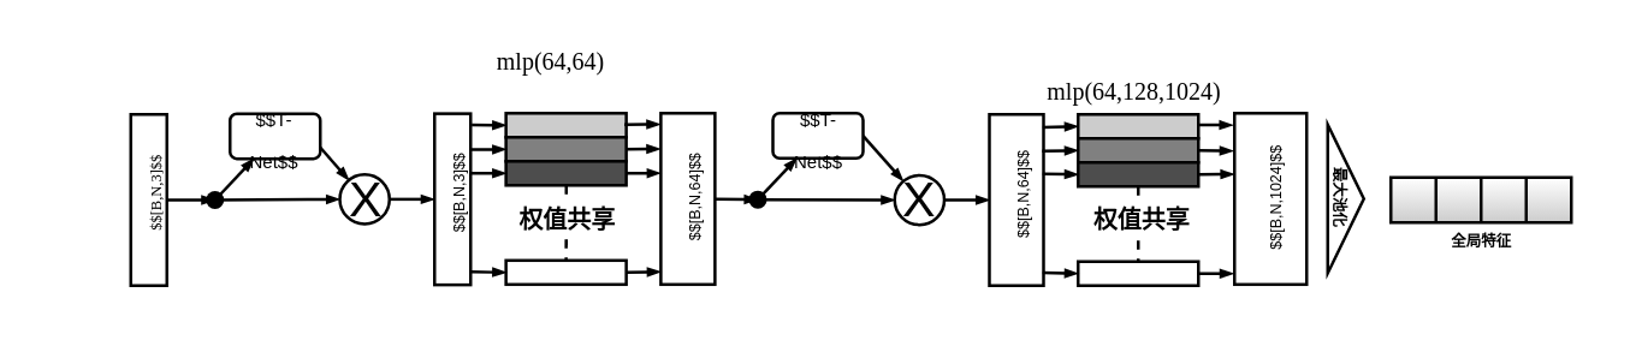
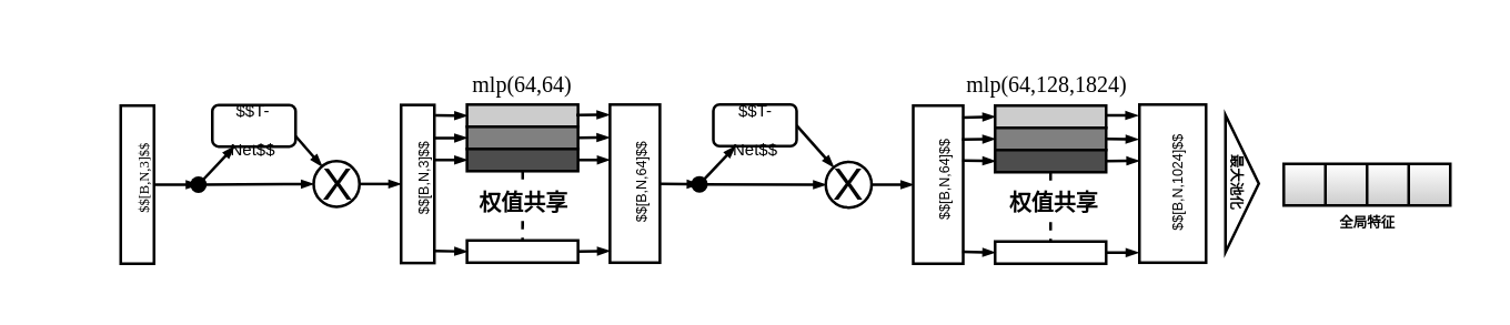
- <mxCell id="57" value="&lt;font style=&quot;font-size: 8px;&quot; face=&quot;Times New Roman&quot;&gt;mlp(64,64)&lt;/font&gt;" style="text;html=1;strokeColor=none;fillColor=none;align=center;verticalAlign=middle;whiteSpace=wrap;rounded=0;fontSize=11;fontFamily=Helvetica;fontColor=default;" vertex="1" parent="1"><mxGeometry x="164.75" y="10.87" width="36" height="16.25" as="geometry" /></mxCell>
+ <mxCell id="57" value="&lt;font style=&quot;font-size: 8px;&quot; face=&quot;Times New Roman&quot;&gt;mlp(64,64)&lt;/font&gt;" style="text;html=1;strokeColor=none;fillColor=none;align=center;verticalAlign=middle;whiteSpace=wrap;rounded=0;fontSize=11;fontFamily=Helvetica;fontColor=default;" vertex="1" parent="1"><mxGeometry x="169.75" y="20.87" width="36" height="16.25" as="geometry" /></mxCell>
- <mxCell id="58" value="&lt;font style=&quot;font-size: 8px;&quot; face=&quot;Times New Roman&quot;&gt;mlp(64,128,1024)&lt;/font&gt;" style="text;html=1;strokeColor=none;fillColor=none;align=center;verticalAlign=middle;whiteSpace=wrap;rounded=0;fontSize=11;fontFamily=Helvetica;fontColor=default;" vertex="1" parent="1"><mxGeometry x="346.5" y="21" width="60" height="16.25" as="geometry" /></mxCell>
+ <mxCell id="58" value="&lt;font style=&quot;font-size: 8px;&quot; face=&quot;Times New Roman&quot;&gt;mlp(64,128,1824)&lt;/font&gt;" style="text;html=1;strokeColor=none;fillColor=none;align=center;verticalAlign=middle;whiteSpace=wrap;rounded=0;fontSize=11;fontFamily=Helvetica;fontColor=default;" vertex="1" parent="1"><mxGeometry x="346.5" y="21" width="60" height="16.25" as="geometry" /></mxCell>
